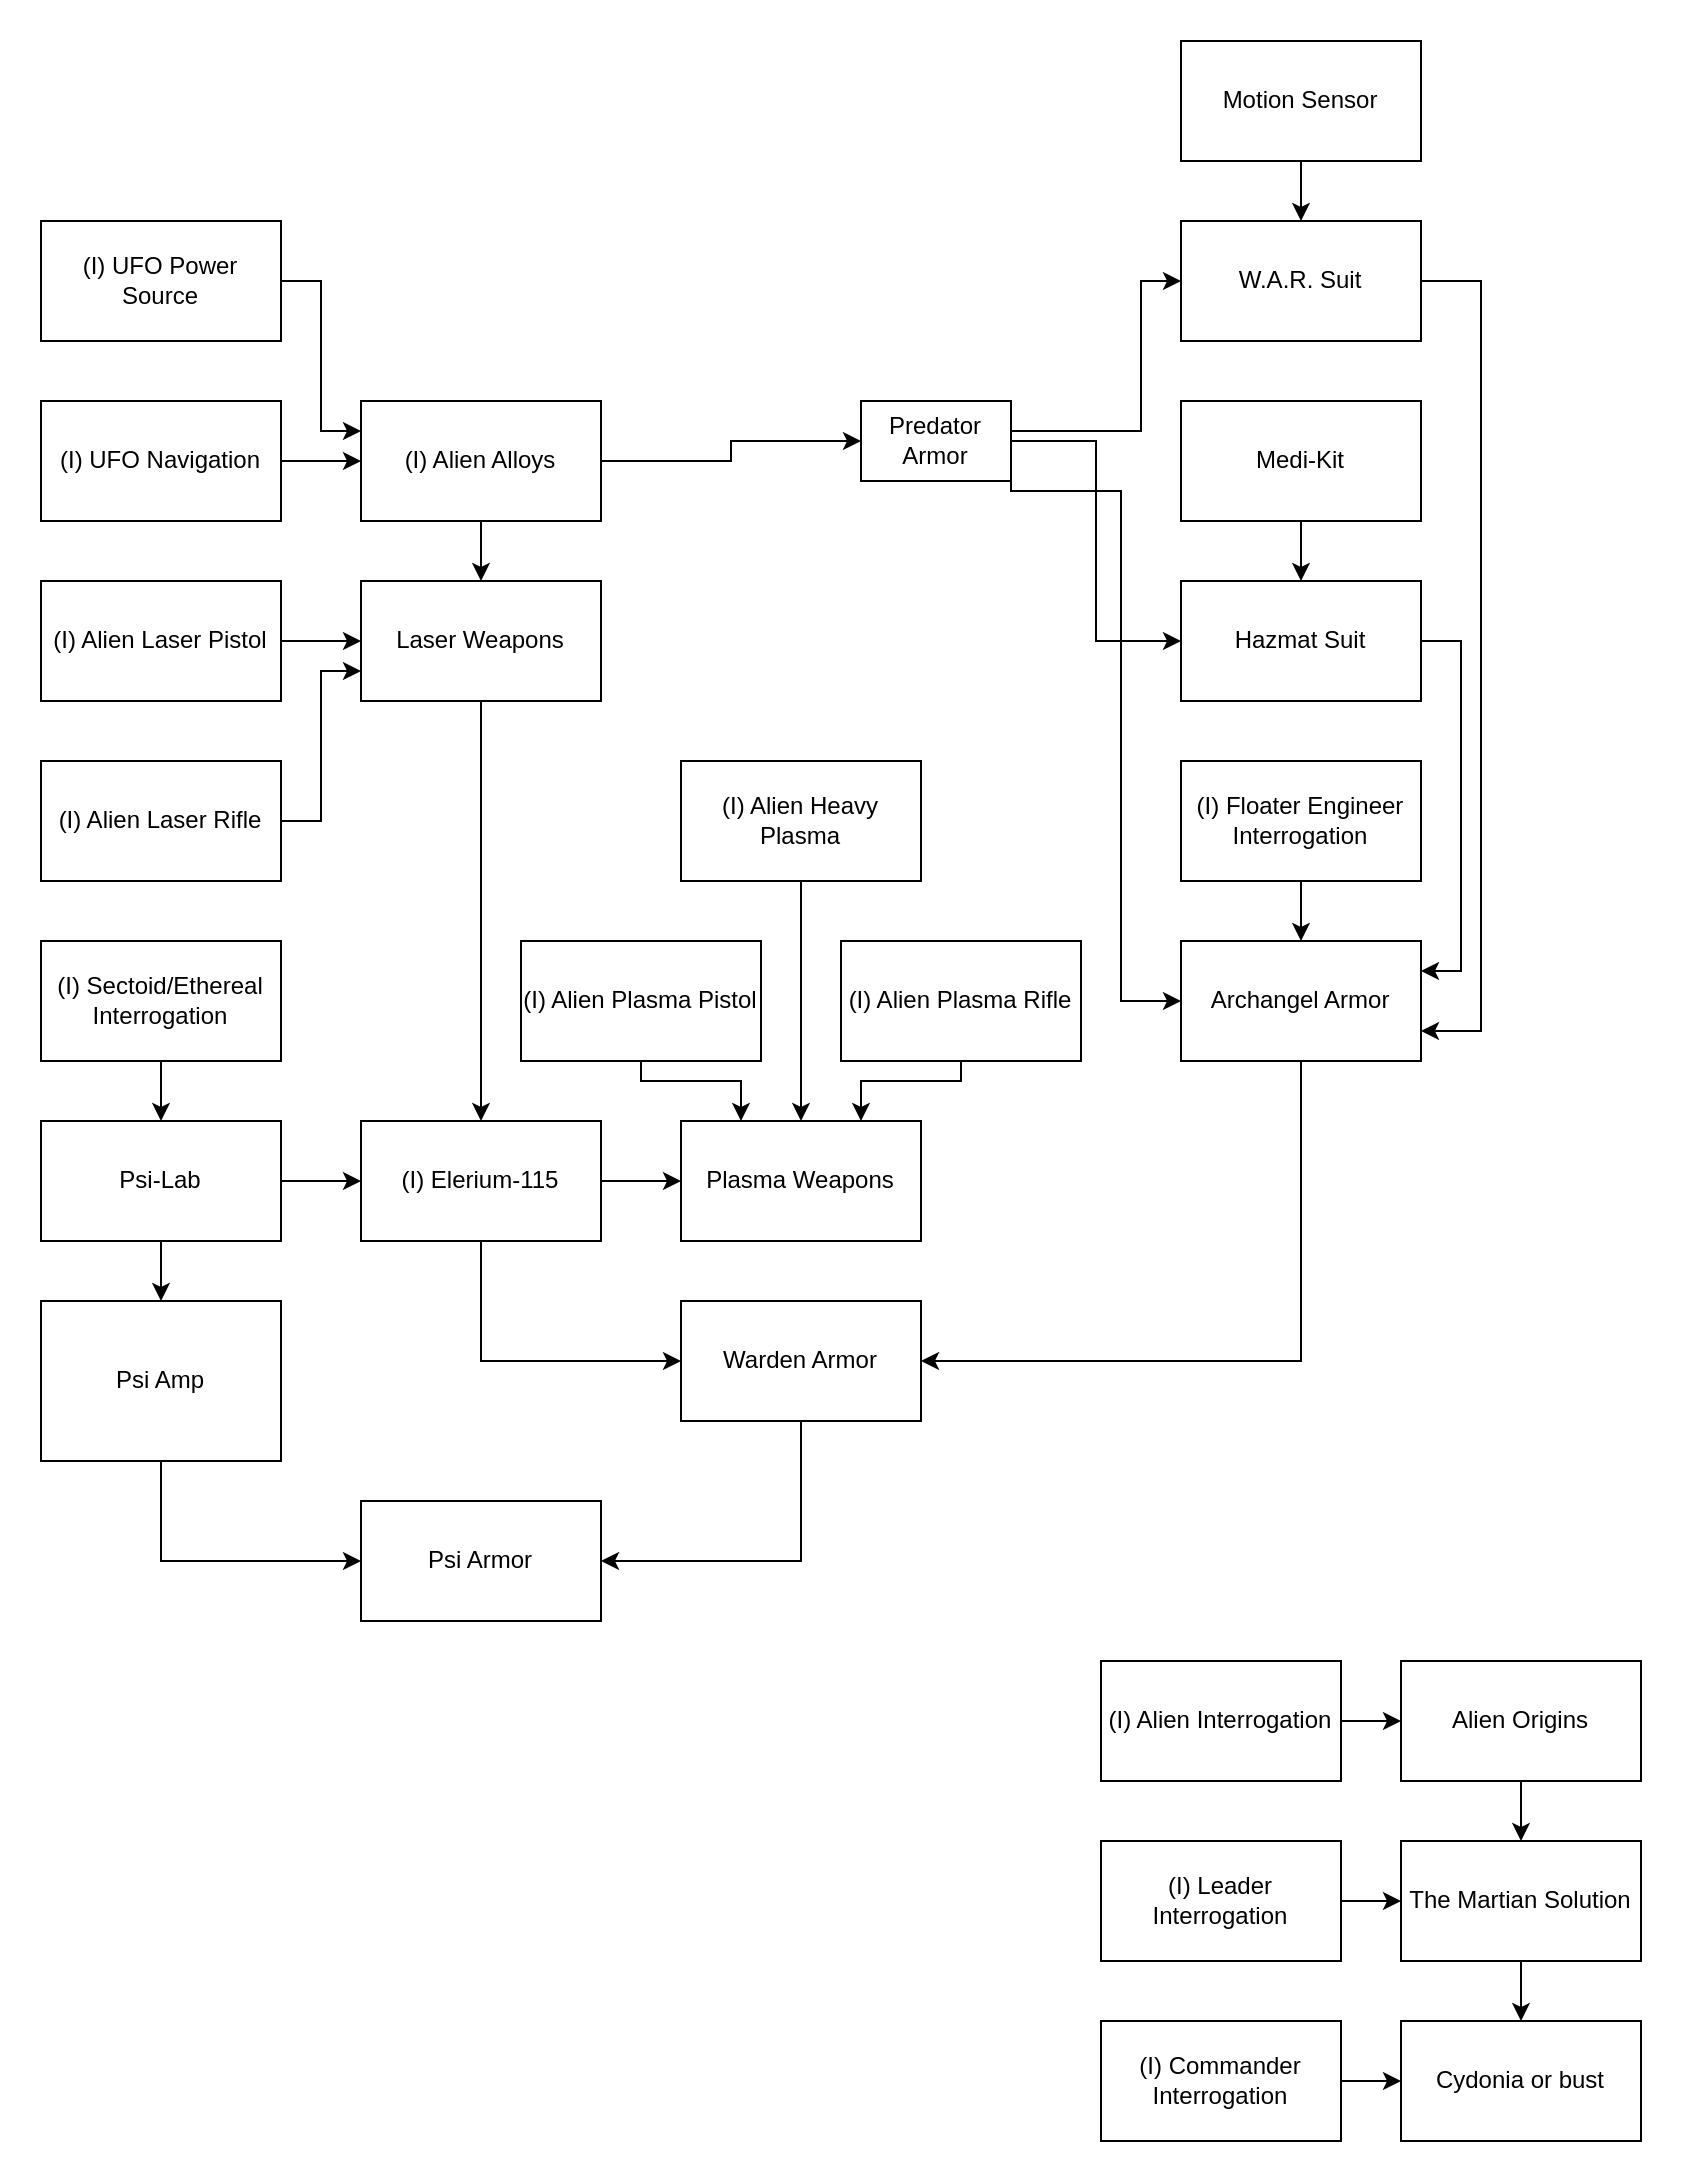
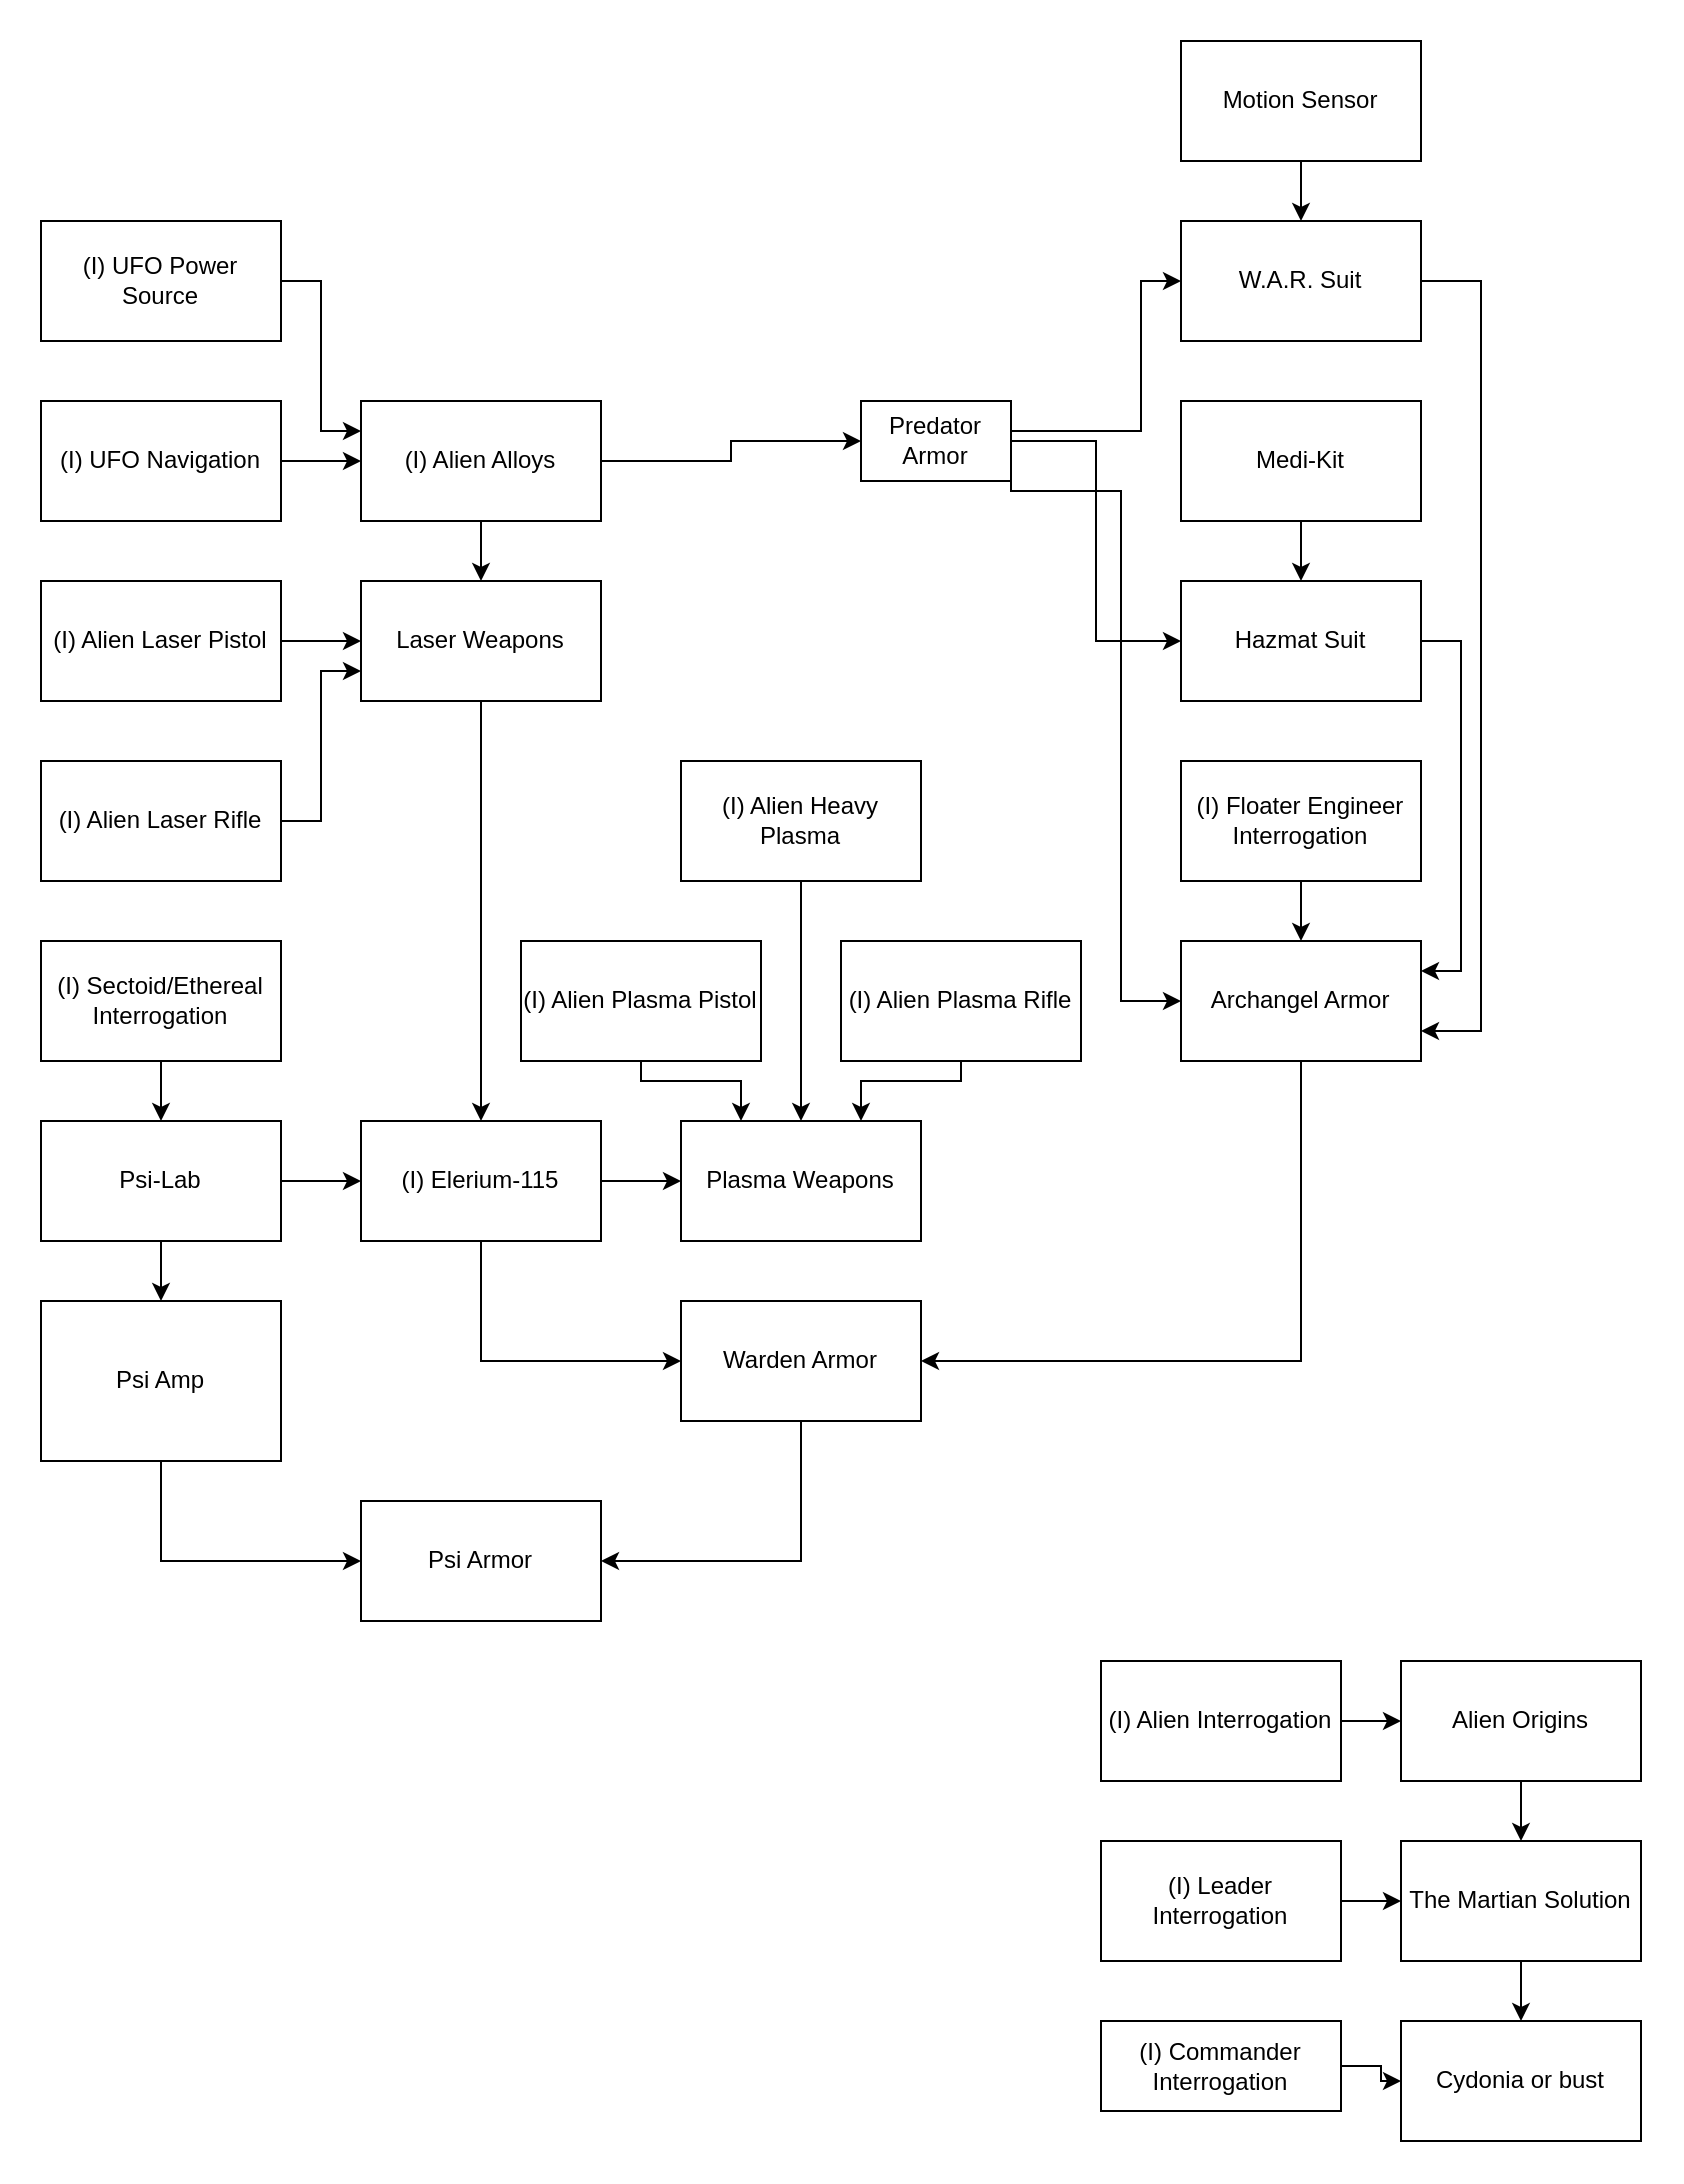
- <mxCell id="55" value="(I) Commander Interrogation" style="rounded=0;whiteSpace=wrap;html=1;" vertex="1" parent="1"><mxGeometry x="550" y="1010" width="120" height="60" as="geometry" /></mxCell>
+ <mxCell id="55" value="(I) Commander Interrogation" style="rounded=0;whiteSpace=wrap;html=1;" vertex="1" parent="1"><mxGeometry x="550" y="1010" width="120" height="45" as="geometry" /></mxCell>
